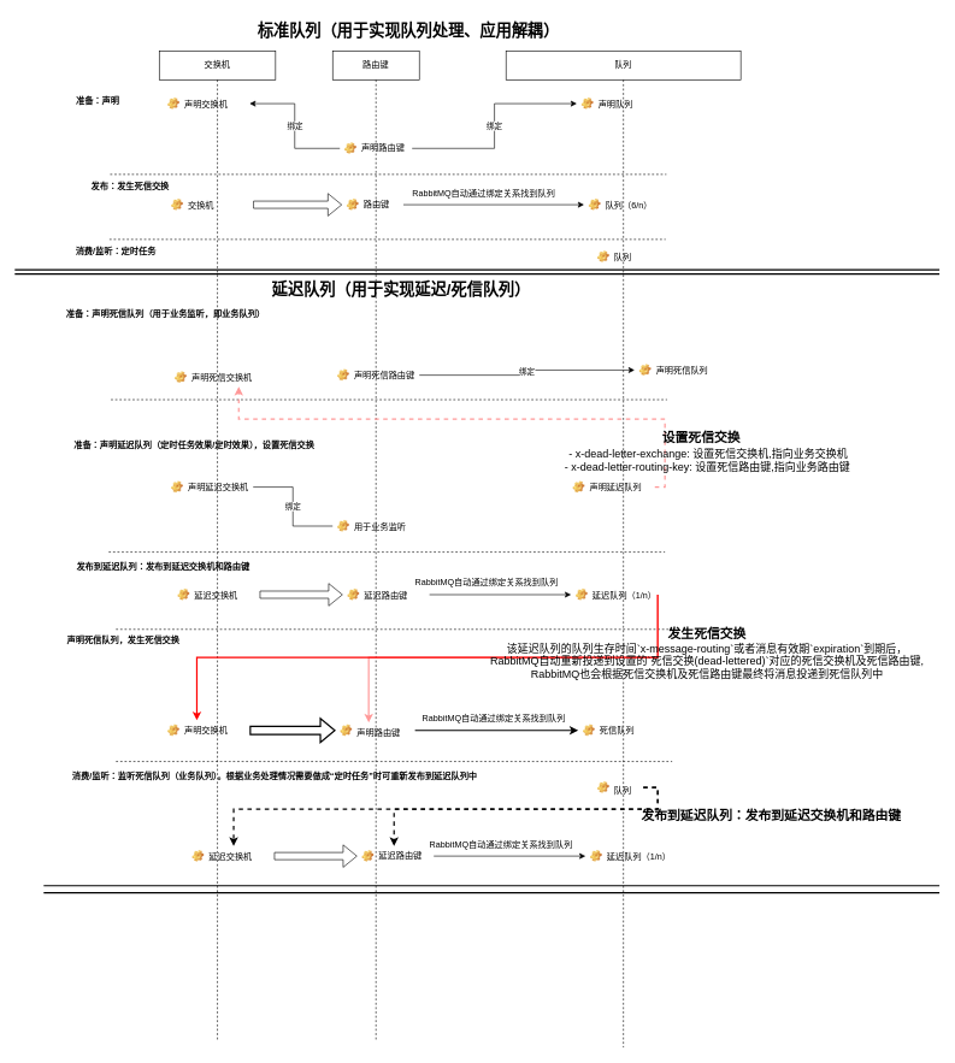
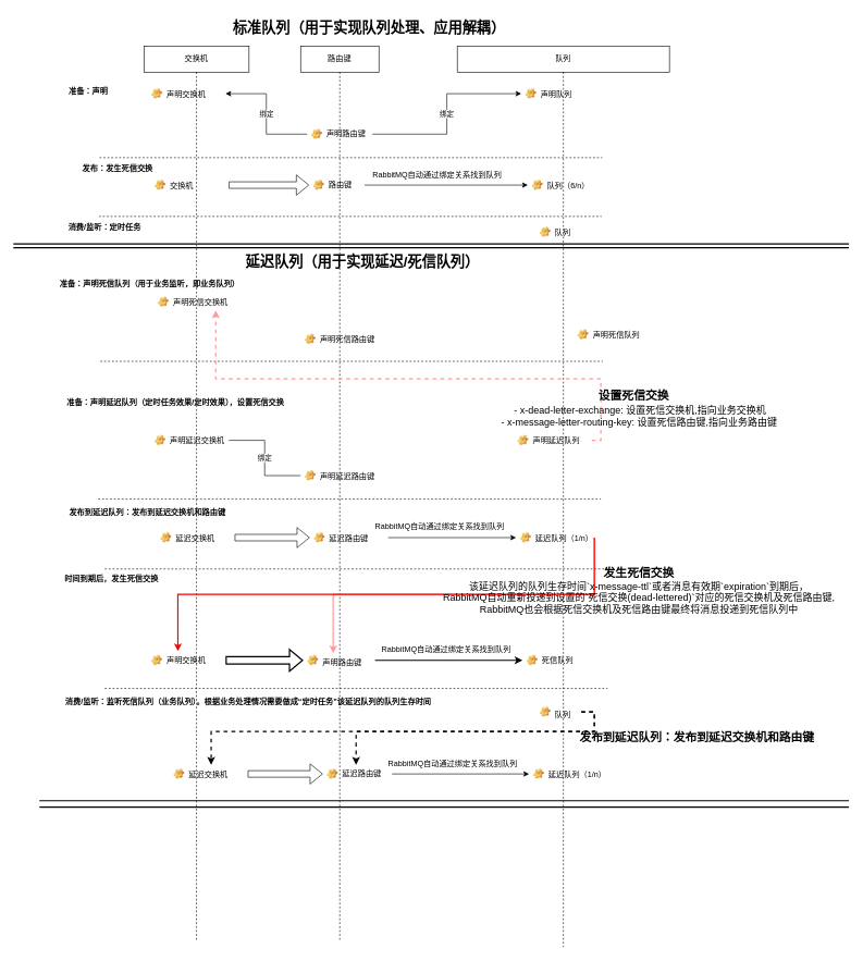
- <mxCell id="69" value="绑定" style="edgeStyle=orthogonalEdgeStyle;rounded=0;orthogonalLoop=1;jettySize=auto;html=1;exitX=1;exitY=0.5;exitDx=0;exitDy=0;" parent="1" source="13" target="30" edge="1"><mxGeometry relative="1" as="geometry" /></mxCell>
- <mxCell id="49" value="声明死信交换机" style="label;fontStyle=0;strokeColor=none;fillColor=none;align=left;verticalAlign=top;overflow=hidden;spacingLeft=28;spacingRight=4;rotatable=0;points=[[0,0.5],[1,0.5]];portConstraint=eastwest;imageWidth=16;imageHeight=16;image=img/clipart/Gear_128x128.png" parent="1" vertex="1"><mxGeometry x="235" y="509" width="120" height="26" as="geometry" /></mxCell>
+ <mxCell id="49" value="声明死信交换机" style="label;fontStyle=0;strokeColor=none;fillColor=none;align=left;verticalAlign=top;overflow=hidden;spacingLeft=28;spacingRight=4;rotatable=0;points=[[0,0.5],[1,0.5]];portConstraint=eastwest;imageWidth=16;imageHeight=16;image=img/clipart/Gear_128x128.png" parent="1" vertex="1"><mxGeometry x="235" y="449" width="120" height="26" as="geometry" /></mxCell>
- <mxCell id="65" value="&lt;div style=&quot;font-size: 18px;&quot;&gt;&lt;font style=&quot;font-size: 18px;&quot;&gt;&lt;b&gt;设置死信交换&lt;/b&gt;&lt;/font&gt;&lt;/div&gt;&lt;div style=&quot;font-size: 15px;&quot;&gt;&lt;font style=&quot;font-size: 18px;&quot;&gt;&amp;nbsp; &amp;nbsp;&lt;/font&gt;&lt;font style=&quot;font-size: 15px;&quot;&gt; - x-dead-letter-exchange: 设置死信交换机,指向业务交换机&lt;/font&gt;&lt;/div&gt;&lt;div style=&quot;font-size: 15px;&quot;&gt;&lt;font style=&quot;font-size: 15px;&quot;&gt;&amp;nbsp; &amp;nbsp; - x-dead-letter-routing-key: 设置死信路由键,指向业务路由键&lt;/font&gt;&lt;/div&gt;" style="text;html=1;align=center;verticalAlign=middle;resizable=0;points=[];autosize=1;fontSize=12;" parent="1" vertex="1"><mxGeometry x="750" y="590" width="440" height="70" as="geometry" /></mxCell>
+ <mxCell id="65" value="&lt;div style=&quot;font-size: 18px;&quot;&gt;&lt;font style=&quot;font-size: 18px;&quot;&gt;&lt;b&gt;设置死信交换&lt;/b&gt;&lt;/font&gt;&lt;/div&gt;&lt;div style=&quot;font-size: 15px;&quot;&gt;&lt;font style=&quot;font-size: 18px;&quot;&gt;&amp;nbsp; &amp;nbsp;&lt;/font&gt;&lt;font style=&quot;font-size: 15px;&quot;&gt; - x-dead-letter-exchange: 设置死信交换机,指向业务交换机&lt;/font&gt;&lt;/div&gt;&lt;div style=&quot;font-size: 15px;&quot;&gt;&lt;font style=&quot;font-size: 15px;&quot;&gt;&amp;nbsp; &amp;nbsp; - x-message-letter-routing-key: 设置死信路由键,指向业务路由键&lt;/font&gt;&lt;/div&gt;" style="text;html=1;align=center;verticalAlign=middle;resizable=0;points=[];autosize=1;fontSize=12;" parent="1" vertex="1"><mxGeometry x="750" y="590" width="440" height="70" as="geometry" /></mxCell>
- <mxCell id="10" value="用于业务监听" style="label;fontStyle=0;strokeColor=none;fillColor=none;align=left;verticalAlign=top;overflow=hidden;spacingLeft=28;spacingRight=4;rotatable=0;points=[[0,0.5],[1,0.5]];portConstraint=eastwest;imageWidth=16;imageHeight=16;image=img/clipart/Gear_128x128.png" parent="7" vertex="1"><mxGeometry y="645" width="120" height="26" as="geometry" /></mxCell>
+ <mxCell id="10" value="声明延迟路由键" style="label;fontStyle=0;strokeColor=none;fillColor=none;align=left;verticalAlign=top;overflow=hidden;spacingLeft=28;spacingRight=4;rotatable=0;points=[[0,0.5],[1,0.5]];portConstraint=eastwest;imageWidth=16;imageHeight=16;image=img/clipart/Gear_128x128.png" parent="7" vertex="1"><mxGeometry y="645" width="120" height="26" as="geometry" /></mxCell>
- <mxCell id="63" value="声明死信队列，发生死信交换" style="text;align=center;fontStyle=1;verticalAlign=middle;spacingLeft=3;spacingRight=3;strokeColor=none;rotatable=0;points=[[0,0.5],[1,0.5]];portConstraint=eastwest;" parent="1" vertex="1"><mxGeometry x="80" y="870" width="181" height="29" as="geometry" /></mxCell>
+ <mxCell id="63" value="时间到期后，发生死信交换" style="text;align=center;fontStyle=1;verticalAlign=middle;spacingLeft=3;spacingRight=3;strokeColor=none;rotatable=0;points=[[0,0.5],[1,0.5]];portConstraint=eastwest;" parent="1" vertex="1"><mxGeometry x="80" y="870" width="181" height="29" as="geometry" /></mxCell>
- <mxCell id="64" value="&lt;div&gt;&lt;font style=&quot;font-size: 18px;&quot;&gt;&lt;b&gt;发生死信交换&lt;/b&gt;&lt;/font&gt;&lt;/div&gt;&lt;div&gt;该延迟队列的队列生存时间`x-message-routing`或者消息有效期`expiration`到期后，&lt;/div&gt;&lt;div&gt;RabbitMQ自动重新投递到设置的`死信交换(dead-lettered)`对应的死信交换机及死信路由键,&lt;/div&gt;&lt;div&gt;RabbitMQ也会根据死信交换机及死信路由键最终将消息投递到死信队列中&lt;/div&gt;" style="text;html=1;align=center;verticalAlign=middle;resizable=0;points=[];autosize=1;strokeColor=none;fillColor=none;fontSize=15;" parent="1" vertex="1"><mxGeometry x="668" y="860" width="620" height="90" as="geometry" /></mxCell>
+ <mxCell id="64" value="&lt;div&gt;&lt;font style=&quot;font-size: 18px;&quot;&gt;&lt;b&gt;发生死信交换&lt;/b&gt;&lt;/font&gt;&lt;/div&gt;&lt;div&gt;该延迟队列的队列生存时间`x-message-ttl`或者消息有效期`expiration`到期后，&lt;/div&gt;&lt;div&gt;RabbitMQ自动重新投递到设置的`死信交换(dead-lettered)`对应的死信交换机及死信路由键,&lt;/div&gt;&lt;div&gt;RabbitMQ也会根据死信交换机及死信路由键最终将消息投递到死信队列中&lt;/div&gt;" style="text;html=1;align=center;verticalAlign=middle;resizable=0;points=[];autosize=1;strokeColor=none;fillColor=none;fontSize=15;" parent="1" vertex="1"><mxGeometry x="668" y="860" width="620" height="90" as="geometry" /></mxCell>
- <mxCell id="61" value="消费/监听：监听死信队列（业务队列）。根据业务处理情况需要做成“定时任务”时可重新发布到延迟队列中" style="text;align=center;fontStyle=1;verticalAlign=middle;spacingLeft=3;spacingRight=3;strokeColor=none;rotatable=0;points=[[0,0.5],[1,0.5]];portConstraint=eastwest;" parent="1" vertex="1"><mxGeometry x="100" y="1058" width="560" height="32" as="geometry" /></mxCell>
+ <mxCell id="61" value="消费/监听：监听死信队列（业务队列）。根据业务处理情况需要做成“定时任务”该延迟队列的队列生存时间" style="text;align=center;fontStyle=1;verticalAlign=middle;spacingLeft=3;spacingRight=3;strokeColor=none;rotatable=0;points=[[0,0.5],[1,0.5]];portConstraint=eastwest;" parent="1" vertex="1"><mxGeometry x="100" y="1058" width="560" height="32" as="geometry" /></mxCell>
